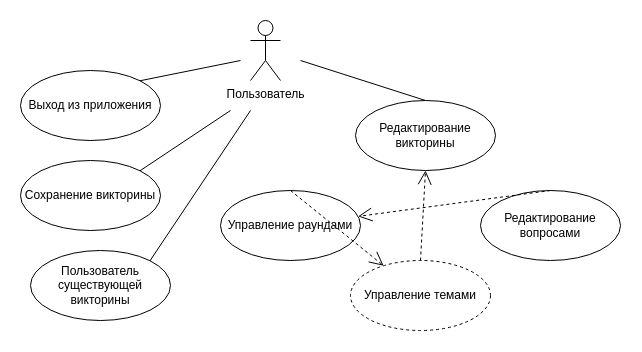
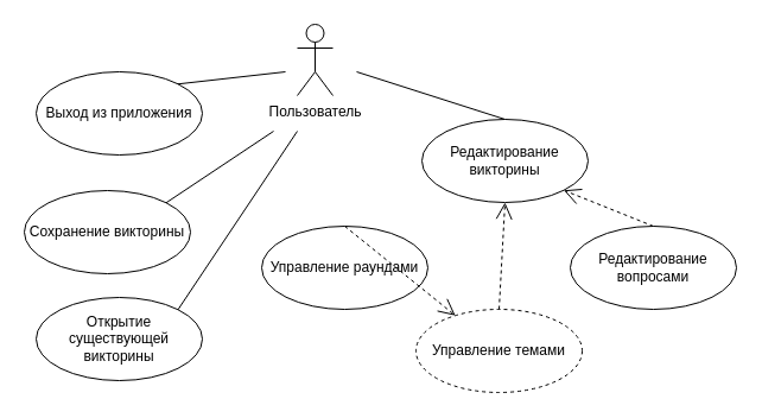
- <mxCell id="3" value="Выход из приложения" style="ellipse;whiteSpace=wrap;html=1;strokeWidth=1;" parent="1" vertex="1"><mxGeometry x="20" y="70" width="140" height="70" as="geometry" /></mxCell>
+ <mxCell id="3" value="Выход из приложения" style="ellipse;whiteSpace=wrap;html=1;strokeWidth=1;" parent="1" vertex="1"><mxGeometry x="30" y="60" width="140" height="70" as="geometry" /></mxCell>
- <mxCell id="15" value="" style="endArrow=open;endSize=12;dashed=1;html=1;exitX=0.5;exitY=0;exitDx=0;exitDy=0;" parent="1" source="7" target="5" edge="1"><mxGeometry width="160" relative="1" as="geometry"><mxPoint x="710" y="35" as="sourcePoint" /><mxPoint x="590" y="-220" as="targetPoint" /></mxGeometry></mxCell>
+ <mxCell id="15" value="" style="endArrow=open;endSize=12;dashed=1;html=1;exitX=0.5;exitY=0;exitDx=0;exitDy=0;entryX=1;entryY=1;entryDx=0;entryDy=0;" parent="1" source="7" target="8" edge="1"><mxGeometry width="160" relative="1" as="geometry"><mxPoint x="710" y="35" as="sourcePoint" /><mxPoint x="590" y="-220" as="targetPoint" /></mxGeometry></mxCell>
- <mxCell id="10" value="Пользователь существующей викторины" style="ellipse;whiteSpace=wrap;html=1;strokeWidth=1;" parent="1" vertex="1"><mxGeometry x="30" y="250" width="140" height="70" as="geometry" /></mxCell>
+ <mxCell id="10" value="Открытие существующей викторины" style="ellipse;whiteSpace=wrap;html=1;strokeWidth=1;" parent="1" vertex="1"><mxGeometry x="30" y="250" width="140" height="70" as="geometry" /></mxCell>
